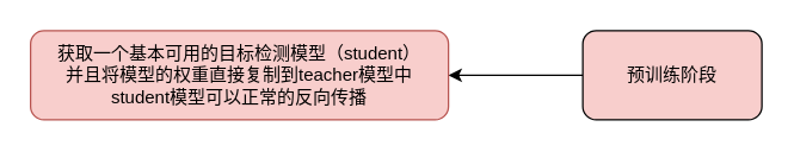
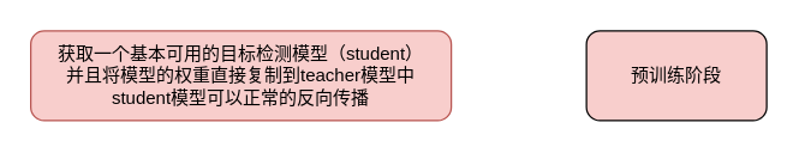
- <mxCell id="2" value="" style="edgeStyle=orthogonalEdgeStyle;rounded=0;orthogonalLoop=1;jettySize=auto;html=1;" edge="1" parent="1" source="3" target="4"><mxGeometry relative="1" as="geometry" /></mxCell>
